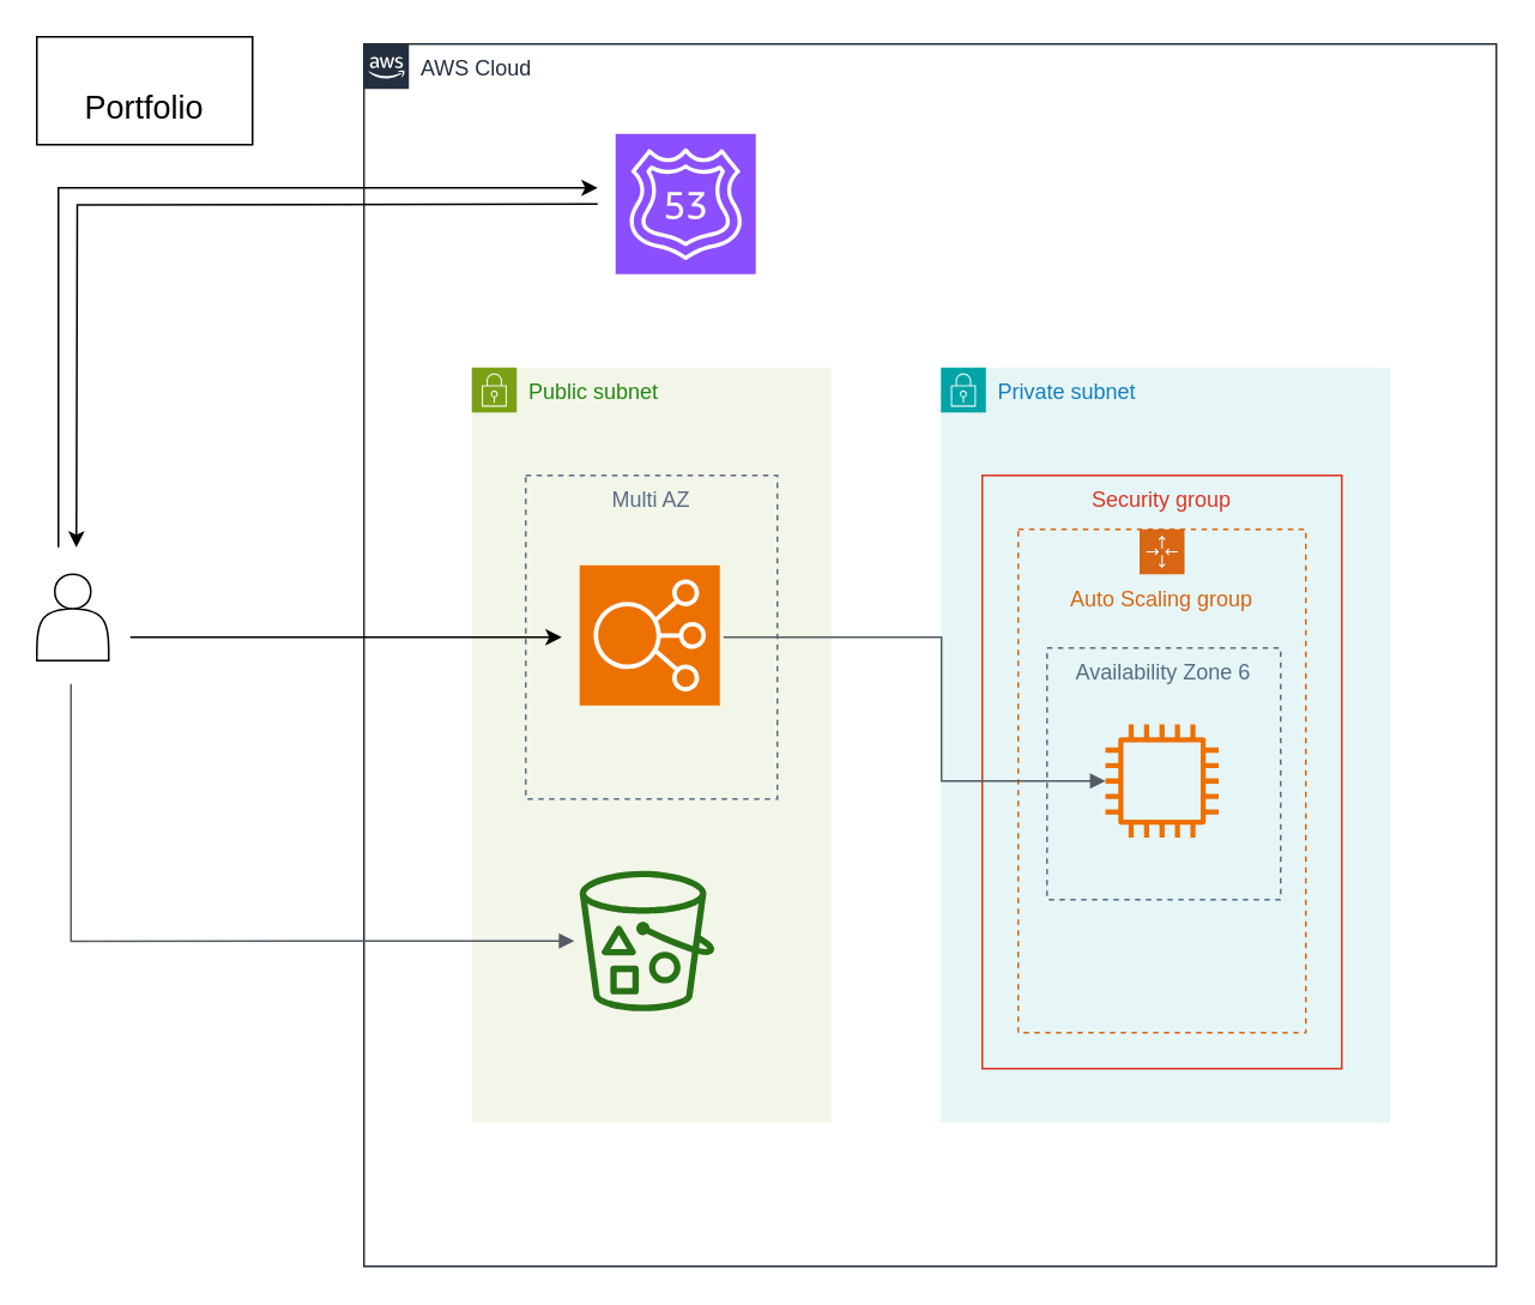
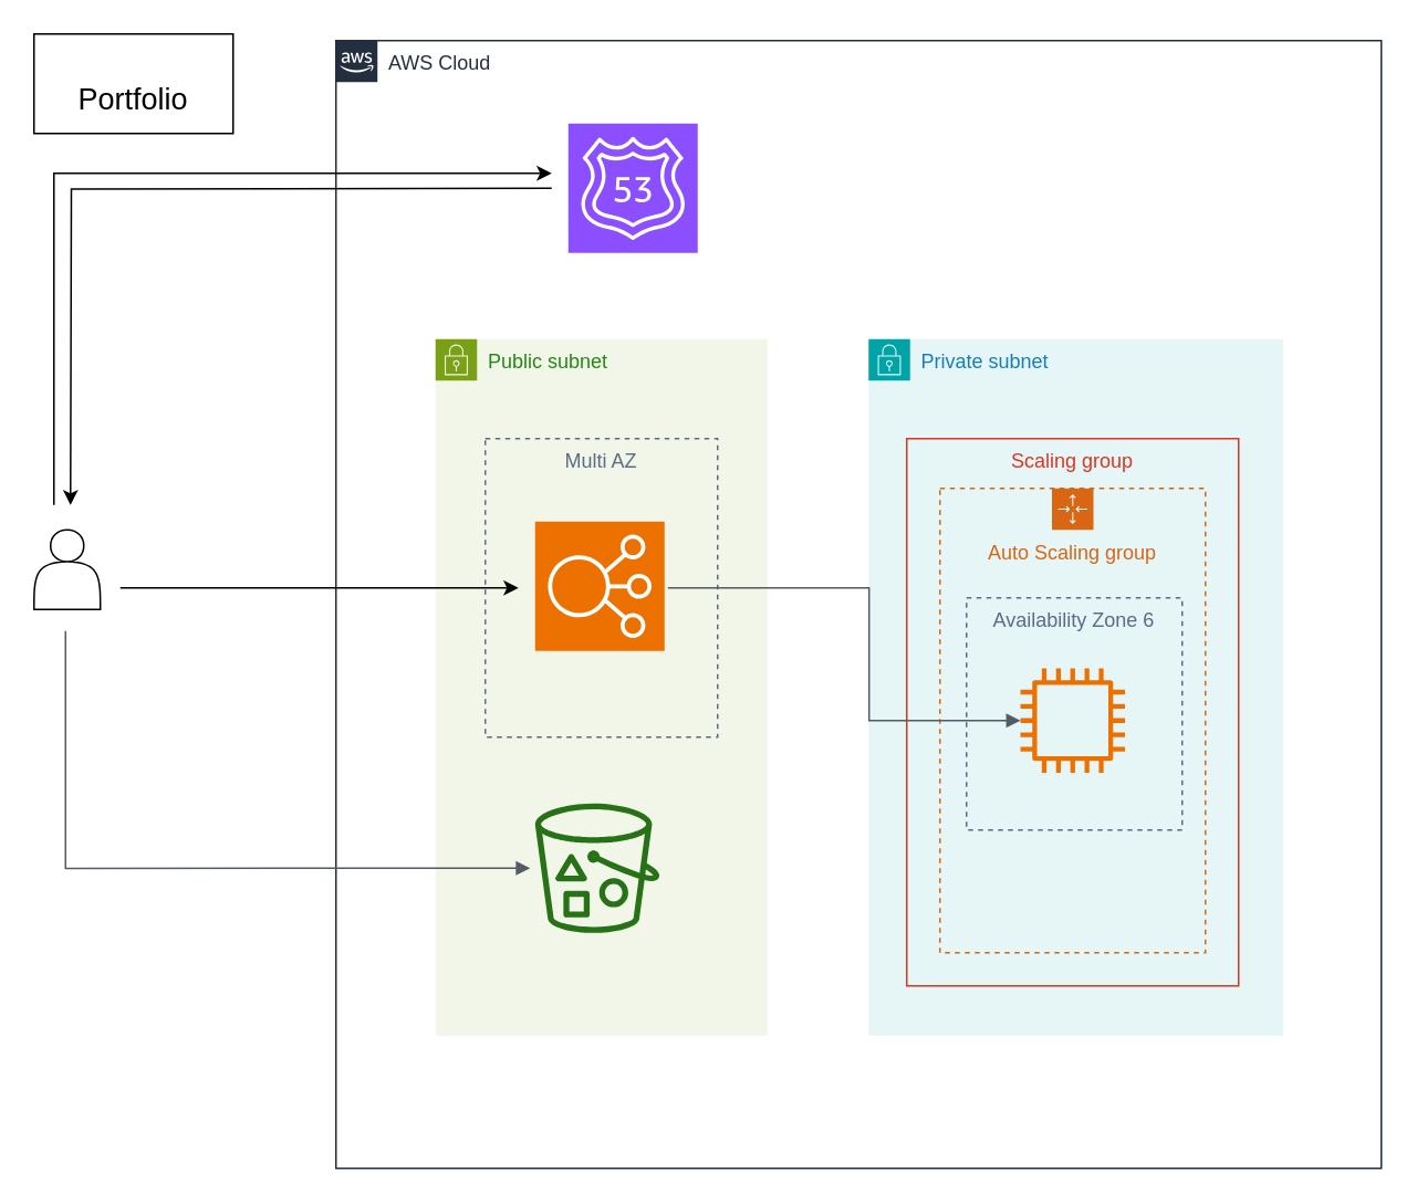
- <mxCell id="15" value="Security group" style="fillColor=none;strokeColor=#DD3522;verticalAlign=top;fontStyle=0;fontColor=#DD3522;whiteSpace=wrap;html=1;" vertex="1" parent="14"><mxGeometry x="23" y="60" width="200" height="330" as="geometry" /></mxCell>
+ <mxCell id="15" value="Scaling group" style="fillColor=none;strokeColor=#DD3522;verticalAlign=top;fontStyle=0;fontColor=#DD3522;whiteSpace=wrap;html=1;" vertex="1" parent="14"><mxGeometry x="23" y="60" width="200" height="330" as="geometry" /></mxCell>
